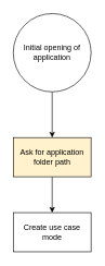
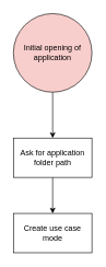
- <mxCell id="3" value="Initial opening of application" style="ellipse;whiteSpace=wrap;html=1;aspect=fixed;" vertex="1" parent="1"><mxGeometry x="20" y="20" width="120" height="120" as="geometry" /></mxCell>
+ <mxCell id="3" value="Initial opening of application" style="ellipse;whiteSpace=wrap;html=1;aspect=fixed;fillColor=#f8cecc;" vertex="1" parent="1"><mxGeometry x="20" y="20" width="120" height="120" as="geometry" /></mxCell>
- <mxCell id="5" value="Ask for application folder path" style="rounded=0;whiteSpace=wrap;html=1;fillColor=#fff2cc;" vertex="1" parent="1"><mxGeometry x="20" y="210" width="120" height="60" as="geometry" /></mxCell>
+ <mxCell id="5" value="Ask for application folder path" style="rounded=0;whiteSpace=wrap;html=1;" vertex="1" parent="1"><mxGeometry x="20" y="210" width="120" height="60" as="geometry" /></mxCell>
